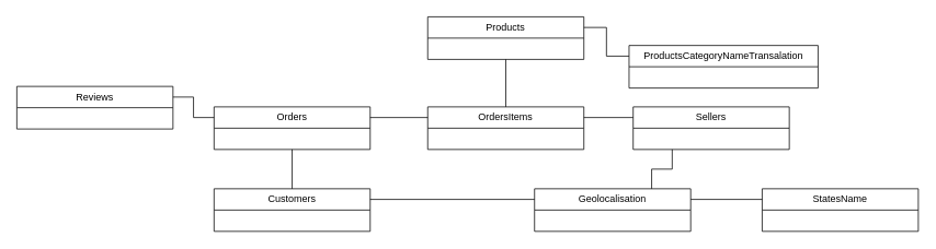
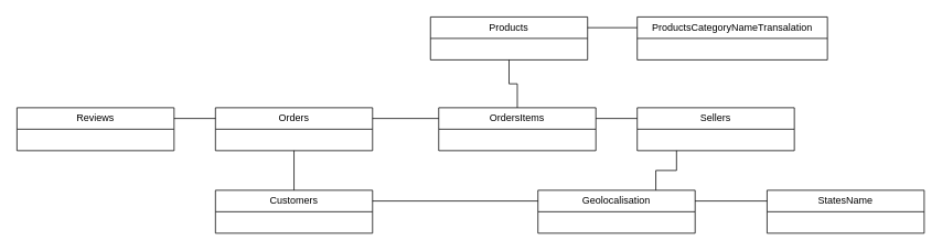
- <mxCell id="19" value="ProductsCategoryNameTransalation" style="swimlane;fontStyle=0;childLayout=stackLayout;horizontal=1;startSize=26;fillColor=none;horizontalStack=0;resizeParent=1;resizeParentMax=0;resizeLast=0;collapsible=1;marginBottom=0;whiteSpace=wrap;html=1;" vertex="1" parent="1"><mxGeometry x="765" y="55" width="230" height="52" as="geometry" /></mxCell>
+ <mxCell id="19" value="ProductsCategoryNameTransalation" style="swimlane;fontStyle=0;childLayout=stackLayout;horizontal=1;startSize=26;fillColor=none;horizontalStack=0;resizeParent=1;resizeParentMax=0;resizeLast=0;collapsible=1;marginBottom=0;whiteSpace=wrap;html=1;" vertex="1" parent="1"><mxGeometry x="770" y="20" width="230" height="52" as="geometry" /></mxCell>
- <mxCell id="5" value="Reviews" style="swimlane;fontStyle=0;childLayout=stackLayout;horizontal=1;startSize=26;fillColor=none;horizontalStack=0;resizeParent=1;resizeParentMax=0;resizeLast=0;collapsible=1;marginBottom=0;whiteSpace=wrap;html=1;" vertex="1" parent="1"><mxGeometry x="20" y="105" width="190" height="52" as="geometry" /></mxCell>
+ <mxCell id="5" value="Reviews" style="swimlane;fontStyle=0;childLayout=stackLayout;horizontal=1;startSize=26;fillColor=none;horizontalStack=0;resizeParent=1;resizeParentMax=0;resizeLast=0;collapsible=1;marginBottom=0;whiteSpace=wrap;html=1;" vertex="1" parent="1"><mxGeometry x="20" y="130" width="190" height="52" as="geometry" /></mxCell>
- <mxCell id="10" value="OrdersItems" style="swimlane;fontStyle=0;childLayout=stackLayout;horizontal=1;startSize=26;fillColor=none;horizontalStack=0;resizeParent=1;resizeParentMax=0;resizeLast=0;collapsible=1;marginBottom=0;whiteSpace=wrap;html=1;" vertex="1" parent="1"><mxGeometry x="520" y="130" width="190" height="52" as="geometry" /></mxCell>
+ <mxCell id="10" value="OrdersItems" style="swimlane;fontStyle=0;childLayout=stackLayout;horizontal=1;startSize=26;fillColor=none;horizontalStack=0;resizeParent=1;resizeParentMax=0;resizeLast=0;collapsible=1;marginBottom=0;whiteSpace=wrap;html=1;" vertex="1" parent="1"><mxGeometry x="530" y="130" width="190" height="52" as="geometry" /></mxCell>
